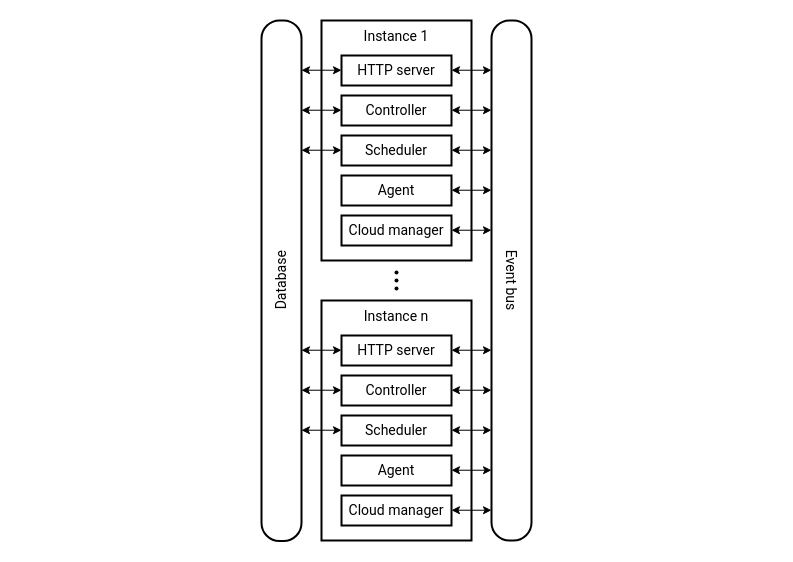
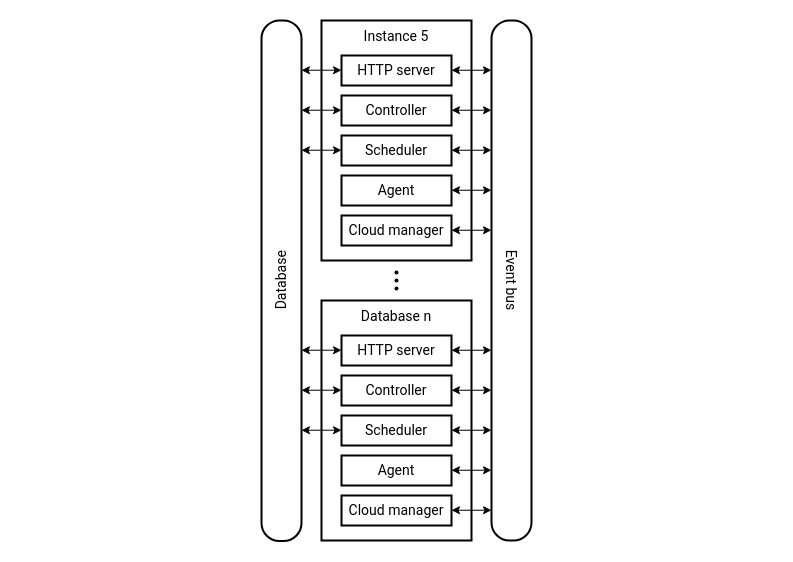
- <mxCell id="3" value="Instance 1" style="rounded=0;whiteSpace=wrap;html=1;strokeWidth=2;fontFamily=Roboto;fillColor=none;verticalAlign=top;fontSize=14;spacing=3;" vertex="1" parent="1"><mxGeometry x="321" y="20" width="150" height="240" as="geometry" /></mxCell>
+ <mxCell id="3" value="Instance 5" style="rounded=0;whiteSpace=wrap;html=1;strokeWidth=2;fontFamily=Roboto;fillColor=none;verticalAlign=top;fontSize=14;spacing=3;" vertex="1" parent="1"><mxGeometry x="321" y="20" width="150" height="240" as="geometry" /></mxCell>
- <mxCell id="2" value="Instance n" style="rounded=0;whiteSpace=wrap;html=1;strokeWidth=2;fontFamily=Roboto;fillColor=none;verticalAlign=top;fontSize=14;spacing=3;" vertex="1" parent="1"><mxGeometry x="321" y="300" width="150" height="240" as="geometry" /></mxCell>
+ <mxCell id="2" value="Database n" style="rounded=0;whiteSpace=wrap;html=1;strokeWidth=2;fontFamily=Roboto;fillColor=none;verticalAlign=top;fontSize=14;spacing=3;" vertex="1" parent="1"><mxGeometry x="321" y="300" width="150" height="240" as="geometry" /></mxCell>
